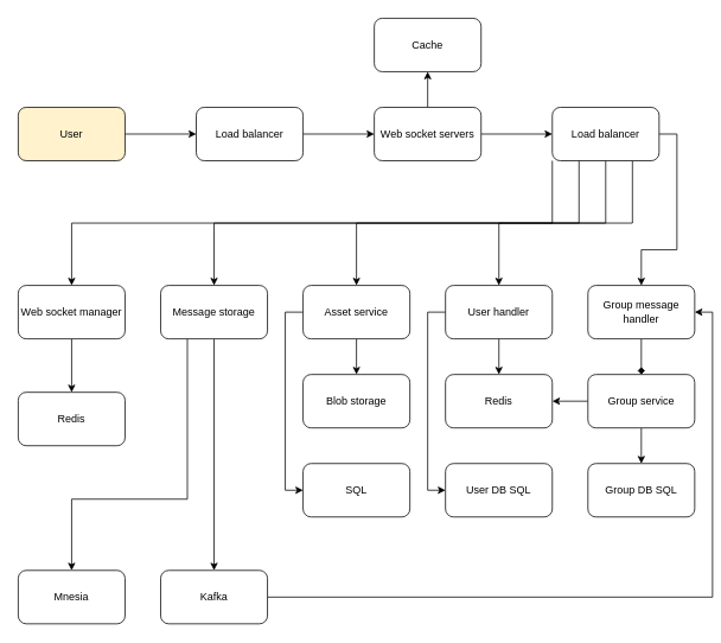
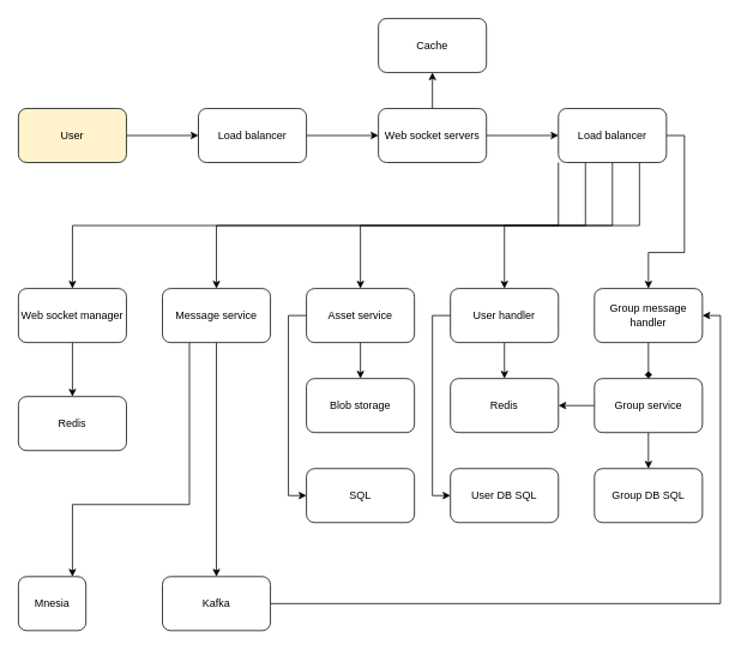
- <mxCell id="19" value="Message storage" style="rounded=1;whiteSpace=wrap;html=1;" parent="1" vertex="1"><mxGeometry x="180" y="320" width="120" height="60" as="geometry" /></mxCell>
+ <mxCell id="19" value="Message service" style="rounded=1;whiteSpace=wrap;html=1;" parent="1" vertex="1"><mxGeometry x="180" y="320" width="120" height="60" as="geometry" /></mxCell>
- <mxCell id="35" value="Mnesia" style="rounded=1;whiteSpace=wrap;html=1;" parent="1" vertex="1"><mxGeometry x="20" y="640" width="120" height="60" as="geometry" /></mxCell>
+ <mxCell id="35" value="Mnesia" style="rounded=1;whiteSpace=wrap;html=1;" parent="1" vertex="1"><mxGeometry x="20" y="640" width="75" height="60" as="geometry" /></mxCell>
